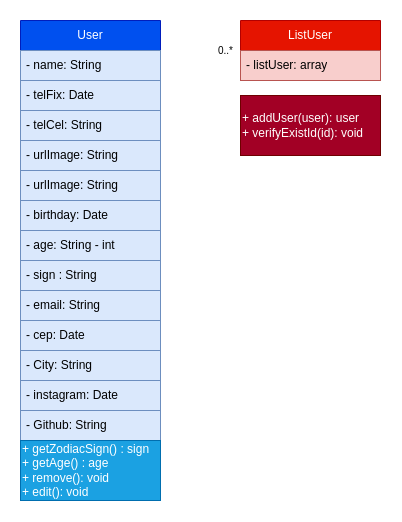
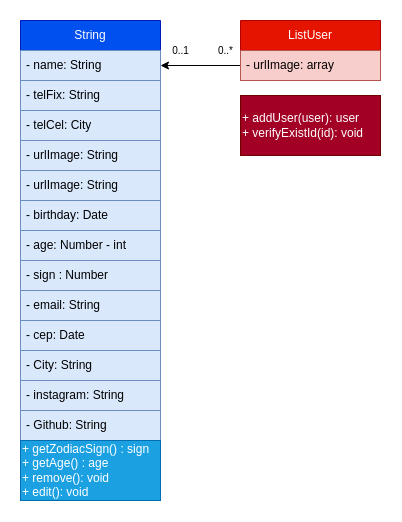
- <mxCell id="2" value="User" style="swimlane;fontStyle=0;childLayout=stackLayout;horizontal=1;startSize=30;horizontalStack=0;resizeParent=1;resizeParentMax=0;resizeLast=0;collapsible=1;marginBottom=0;whiteSpace=wrap;html=1;fillColor=#0050ef;fontColor=#ffffff;strokeColor=#001DBC;" parent="1" vertex="1"><mxGeometry x="20" y="20" width="140" height="420" as="geometry" /></mxCell>
+ <mxCell id="2" value="String" style="swimlane;fontStyle=0;childLayout=stackLayout;horizontal=1;startSize=30;horizontalStack=0;resizeParent=1;resizeParentMax=0;resizeLast=0;collapsible=1;marginBottom=0;whiteSpace=wrap;html=1;fillColor=#0050ef;fontColor=#ffffff;strokeColor=#001DBC;" parent="1" vertex="1"><mxGeometry x="20" y="20" width="140" height="420" as="geometry" /></mxCell>
+ <mxCell id="22" value="&lt;font size=&quot;1&quot;&gt;0..1&lt;/font&gt;" style="text;html=1;align=center;verticalAlign=middle;resizable=0;points=[];autosize=1;strokeColor=none;fillColor=none;fontSize=10;" vertex="1" parent="1"><mxGeometry x="160" y="35" width="40" height="30" as="geometry" /></mxCell>
+ <mxCell id="17" style="edgeStyle=none;html=1;exitX=0;exitY=0.75;exitDx=0;exitDy=0;entryX=1;entryY=0.5;entryDx=0;entryDy=0;" edge="1" parent="1" source="18" target="3"><mxGeometry relative="1" as="geometry" /></mxCell>
- <mxCell id="19" value="- listUser: array" style="text;strokeColor=#b85450;fillColor=#f8cecc;align=left;verticalAlign=middle;spacingLeft=4;spacingRight=4;overflow=hidden;points=[[0,0.5],[1,0.5]];portConstraint=eastwest;rotatable=0;whiteSpace=wrap;html=1;" parent="18" vertex="1"><mxGeometry y="30" width="140" height="30" as="geometry" /></mxCell>
+ <mxCell id="19" value="- urlImage: array" style="text;strokeColor=#b85450;fillColor=#f8cecc;align=left;verticalAlign=middle;spacingLeft=4;spacingRight=4;overflow=hidden;points=[[0,0.5],[1,0.5]];portConstraint=eastwest;rotatable=0;whiteSpace=wrap;html=1;" parent="18" vertex="1"><mxGeometry y="30" width="140" height="30" as="geometry" /></mxCell>
- <mxCell id="4" value="- telFix: Date" style="text;strokeColor=#6c8ebf;fillColor=#dae8fc;align=left;verticalAlign=middle;spacingLeft=4;spacingRight=4;overflow=hidden;points=[[0,0.5],[1,0.5]];portConstraint=eastwest;rotatable=0;whiteSpace=wrap;html=1;" parent="2" vertex="1"><mxGeometry y="60" width="140" height="30" as="geometry" /></mxCell>
+ <mxCell id="4" value="- telFix: String" style="text;strokeColor=#6c8ebf;fillColor=#dae8fc;align=left;verticalAlign=middle;spacingLeft=4;spacingRight=4;overflow=hidden;points=[[0,0.5],[1,0.5]];portConstraint=eastwest;rotatable=0;whiteSpace=wrap;html=1;" parent="2" vertex="1"><mxGeometry y="60" width="140" height="30" as="geometry" /></mxCell>
- <mxCell id="5" value="- telCel: String" style="text;strokeColor=#6c8ebf;fillColor=#dae8fc;align=left;verticalAlign=middle;spacingLeft=4;spacingRight=4;overflow=hidden;points=[[0,0.5],[1,0.5]];portConstraint=eastwest;rotatable=0;whiteSpace=wrap;html=1;" parent="2" vertex="1"><mxGeometry y="90" width="140" height="30" as="geometry" /></mxCell>
+ <mxCell id="5" value="- telCel: City" style="text;strokeColor=#6c8ebf;fillColor=#dae8fc;align=left;verticalAlign=middle;spacingLeft=4;spacingRight=4;overflow=hidden;points=[[0,0.5],[1,0.5]];portConstraint=eastwest;rotatable=0;whiteSpace=wrap;html=1;" parent="2" vertex="1"><mxGeometry y="90" width="140" height="30" as="geometry" /></mxCell>
- <mxCell id="9" value="- age: String - int" style="text;strokeColor=#6c8ebf;fillColor=#dae8fc;align=left;verticalAlign=middle;spacingLeft=4;spacingRight=4;overflow=hidden;points=[[0,0.5],[1,0.5]];portConstraint=eastwest;rotatable=0;whiteSpace=wrap;html=1;" vertex="1" parent="2"><mxGeometry y="210" width="140" height="30" as="geometry" /></mxCell>
+ <mxCell id="9" value="- age: Number - int" style="text;strokeColor=#6c8ebf;fillColor=#dae8fc;align=left;verticalAlign=middle;spacingLeft=4;spacingRight=4;overflow=hidden;points=[[0,0.5],[1,0.5]];portConstraint=eastwest;rotatable=0;whiteSpace=wrap;html=1;" vertex="1" parent="2"><mxGeometry y="210" width="140" height="30" as="geometry" /></mxCell>
- <mxCell id="10" value="- sign : String" style="text;strokeColor=#6c8ebf;fillColor=#dae8fc;align=left;verticalAlign=middle;spacingLeft=4;spacingRight=4;overflow=hidden;points=[[0,0.5],[1,0.5]];portConstraint=eastwest;rotatable=0;whiteSpace=wrap;html=1;" parent="2" vertex="1"><mxGeometry y="240" width="140" height="30" as="geometry" /></mxCell>
+ <mxCell id="10" value="- sign : Number" style="text;strokeColor=#6c8ebf;fillColor=#dae8fc;align=left;verticalAlign=middle;spacingLeft=4;spacingRight=4;overflow=hidden;points=[[0,0.5],[1,0.5]];portConstraint=eastwest;rotatable=0;whiteSpace=wrap;html=1;" parent="2" vertex="1"><mxGeometry y="240" width="140" height="30" as="geometry" /></mxCell>
- <mxCell id="14" value="- instagram: Date" style="text;strokeColor=#6c8ebf;fillColor=#dae8fc;align=left;verticalAlign=middle;spacingLeft=4;spacingRight=4;overflow=hidden;points=[[0,0.5],[1,0.5]];portConstraint=eastwest;rotatable=0;whiteSpace=wrap;html=1;" vertex="1" parent="2"><mxGeometry y="360" width="140" height="30" as="geometry" /></mxCell>
+ <mxCell id="14" value="- instagram: String" style="text;strokeColor=#6c8ebf;fillColor=#dae8fc;align=left;verticalAlign=middle;spacingLeft=4;spacingRight=4;overflow=hidden;points=[[0,0.5],[1,0.5]];portConstraint=eastwest;rotatable=0;whiteSpace=wrap;html=1;" vertex="1" parent="2"><mxGeometry y="360" width="140" height="30" as="geometry" /></mxCell>
